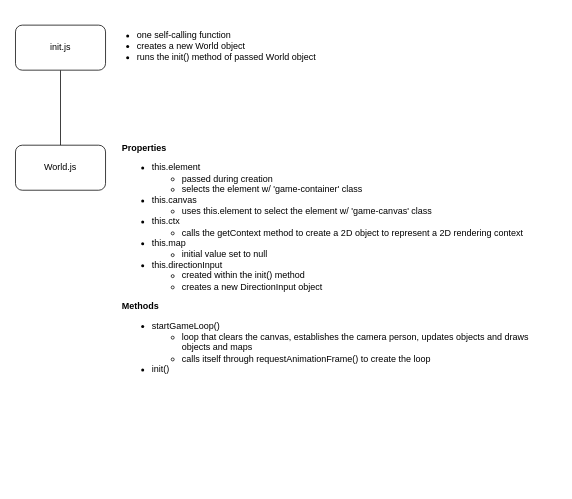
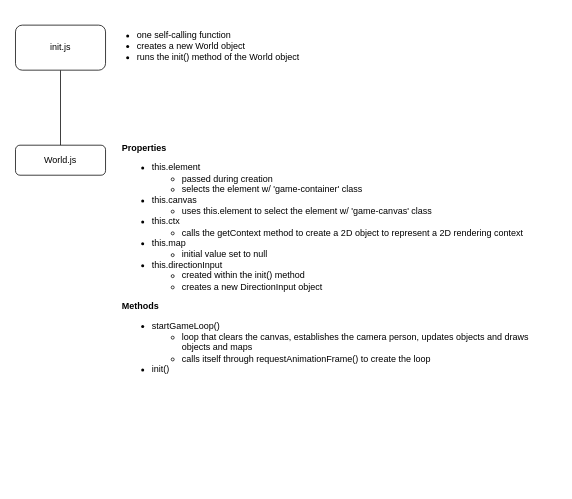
- <mxCell id="4" value="&lt;ul&gt;&lt;li&gt;one self-calling function&lt;/li&gt;&lt;li&gt;creates a new World object&lt;/li&gt;&lt;li style=&quot;&quot;&gt;runs the init() method of passed World object&lt;/li&gt;&lt;/ul&gt;" style="text;html=1;strokeColor=none;fillColor=none;align=left;verticalAlign=top;whiteSpace=wrap;overflow=hidden;horizontal=1;" vertex="1" parent="1"><mxGeometry x="140" y="20.5" width="290" height="85" as="geometry" /></mxCell>
+ <mxCell id="4" value="&lt;ul&gt;&lt;li&gt;one self-calling function&lt;/li&gt;&lt;li&gt;creates a new World object&lt;/li&gt;&lt;li style=&quot;&quot;&gt;runs the init() method of the World object&lt;/li&gt;&lt;/ul&gt;" style="text;html=1;strokeColor=none;fillColor=none;align=left;verticalAlign=top;whiteSpace=wrap;overflow=hidden;horizontal=1;" vertex="1" parent="1"><mxGeometry x="140" y="20.5" width="290" height="85" as="geometry" /></mxCell>
- <mxCell id="5" value="World.js" style="rounded=1;whiteSpace=wrap;html=1;" vertex="1" parent="1"><mxGeometry x="20" y="193" width="120" height="60" as="geometry" /></mxCell>
+ <mxCell id="5" value="World.js" style="rounded=1;whiteSpace=wrap;html=1;" vertex="1" parent="1"><mxGeometry x="20" y="193" width="120" height="40" as="geometry" /></mxCell>
